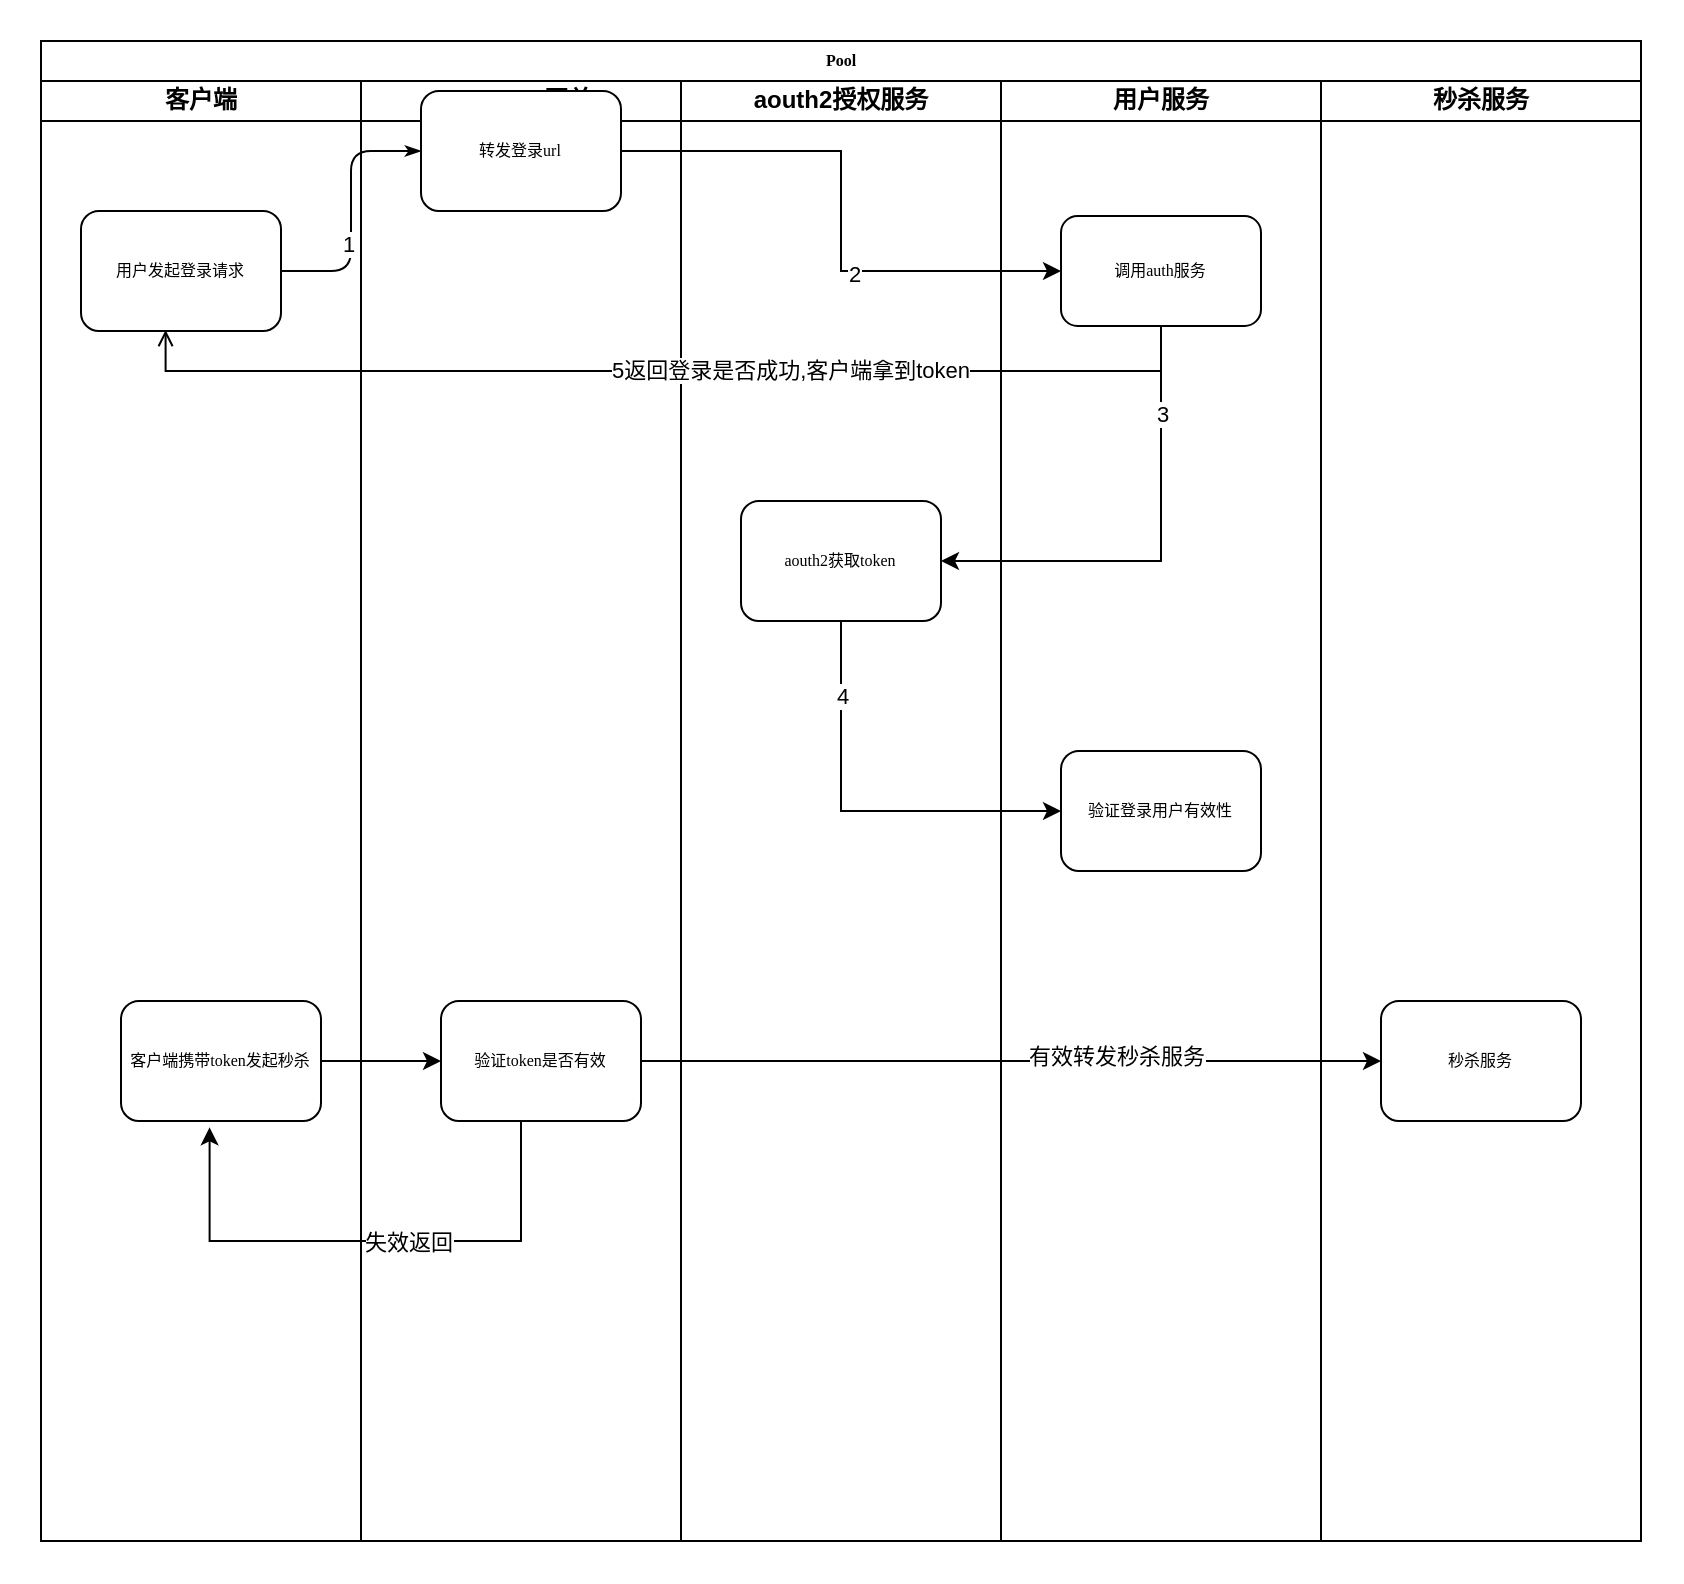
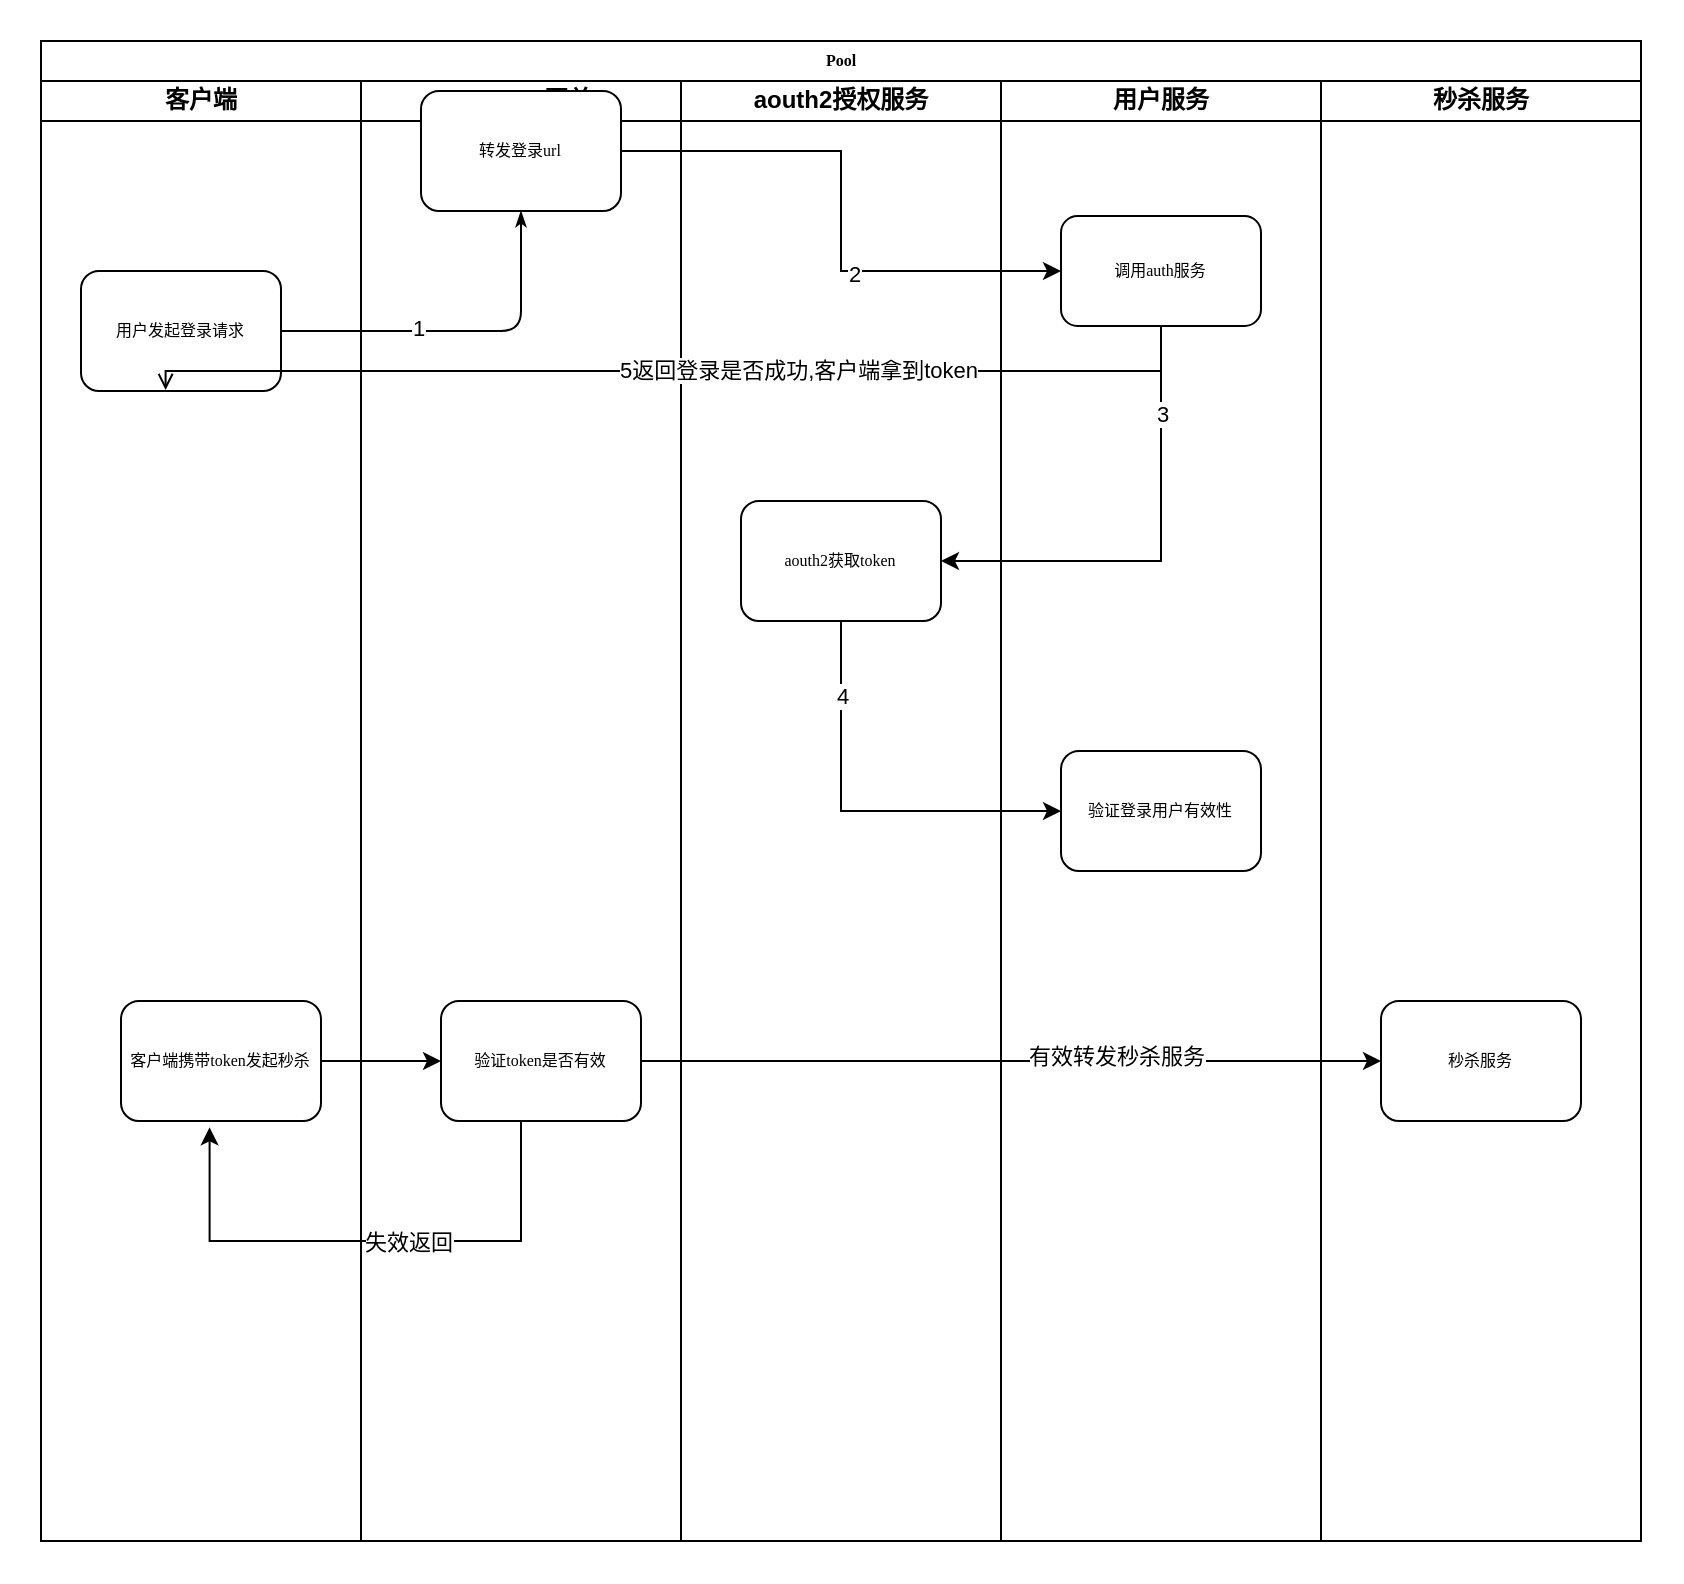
- <mxCell id="6" value="用户发起登录请求" style="rounded=1;whiteSpace=wrap;html=1;shadow=0;labelBackgroundColor=none;strokeWidth=1;fontFamily=Verdana;fontSize=8;align=center;" parent="5" vertex="1"><mxGeometry x="20" y="65" width="100" height="60" as="geometry" /></mxCell>
+ <mxCell id="6" value="用户发起登录请求" style="rounded=1;whiteSpace=wrap;html=1;shadow=0;labelBackgroundColor=none;strokeWidth=1;fontFamily=Verdana;fontSize=8;align=center;" parent="5" vertex="1"><mxGeometry x="20" y="95" width="100" height="60" as="geometry" /></mxCell>
